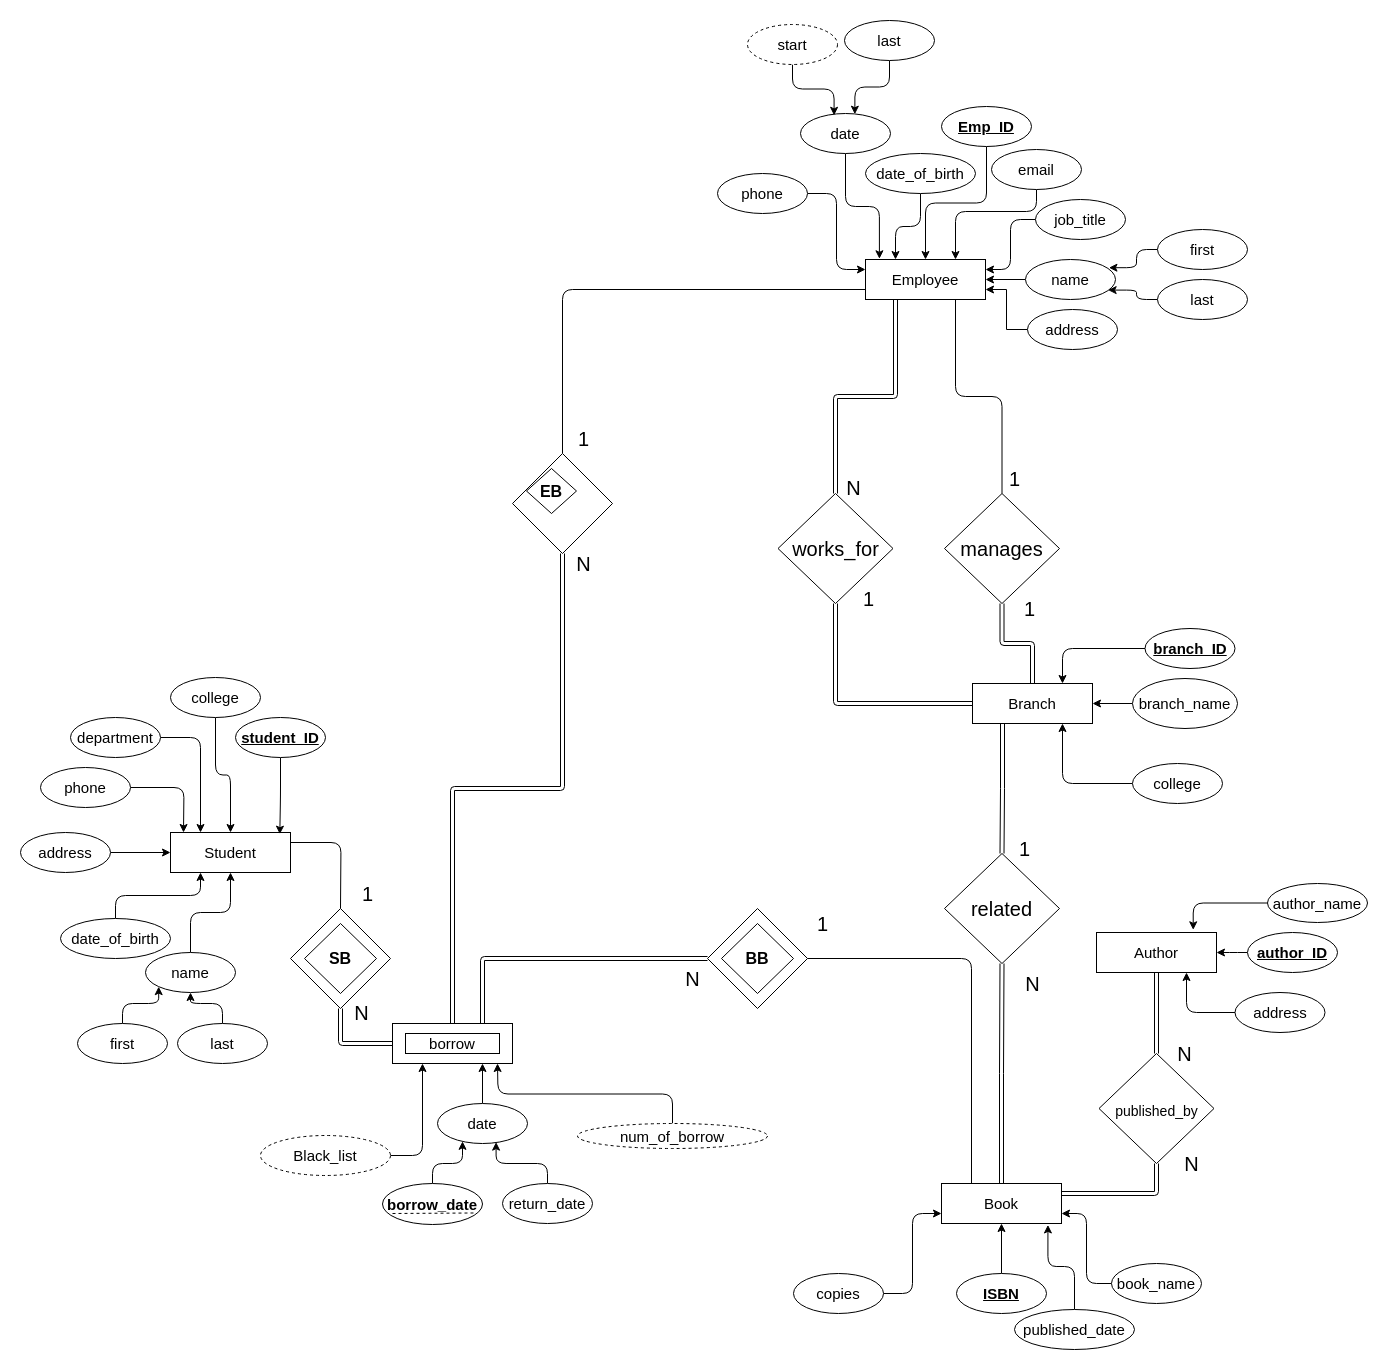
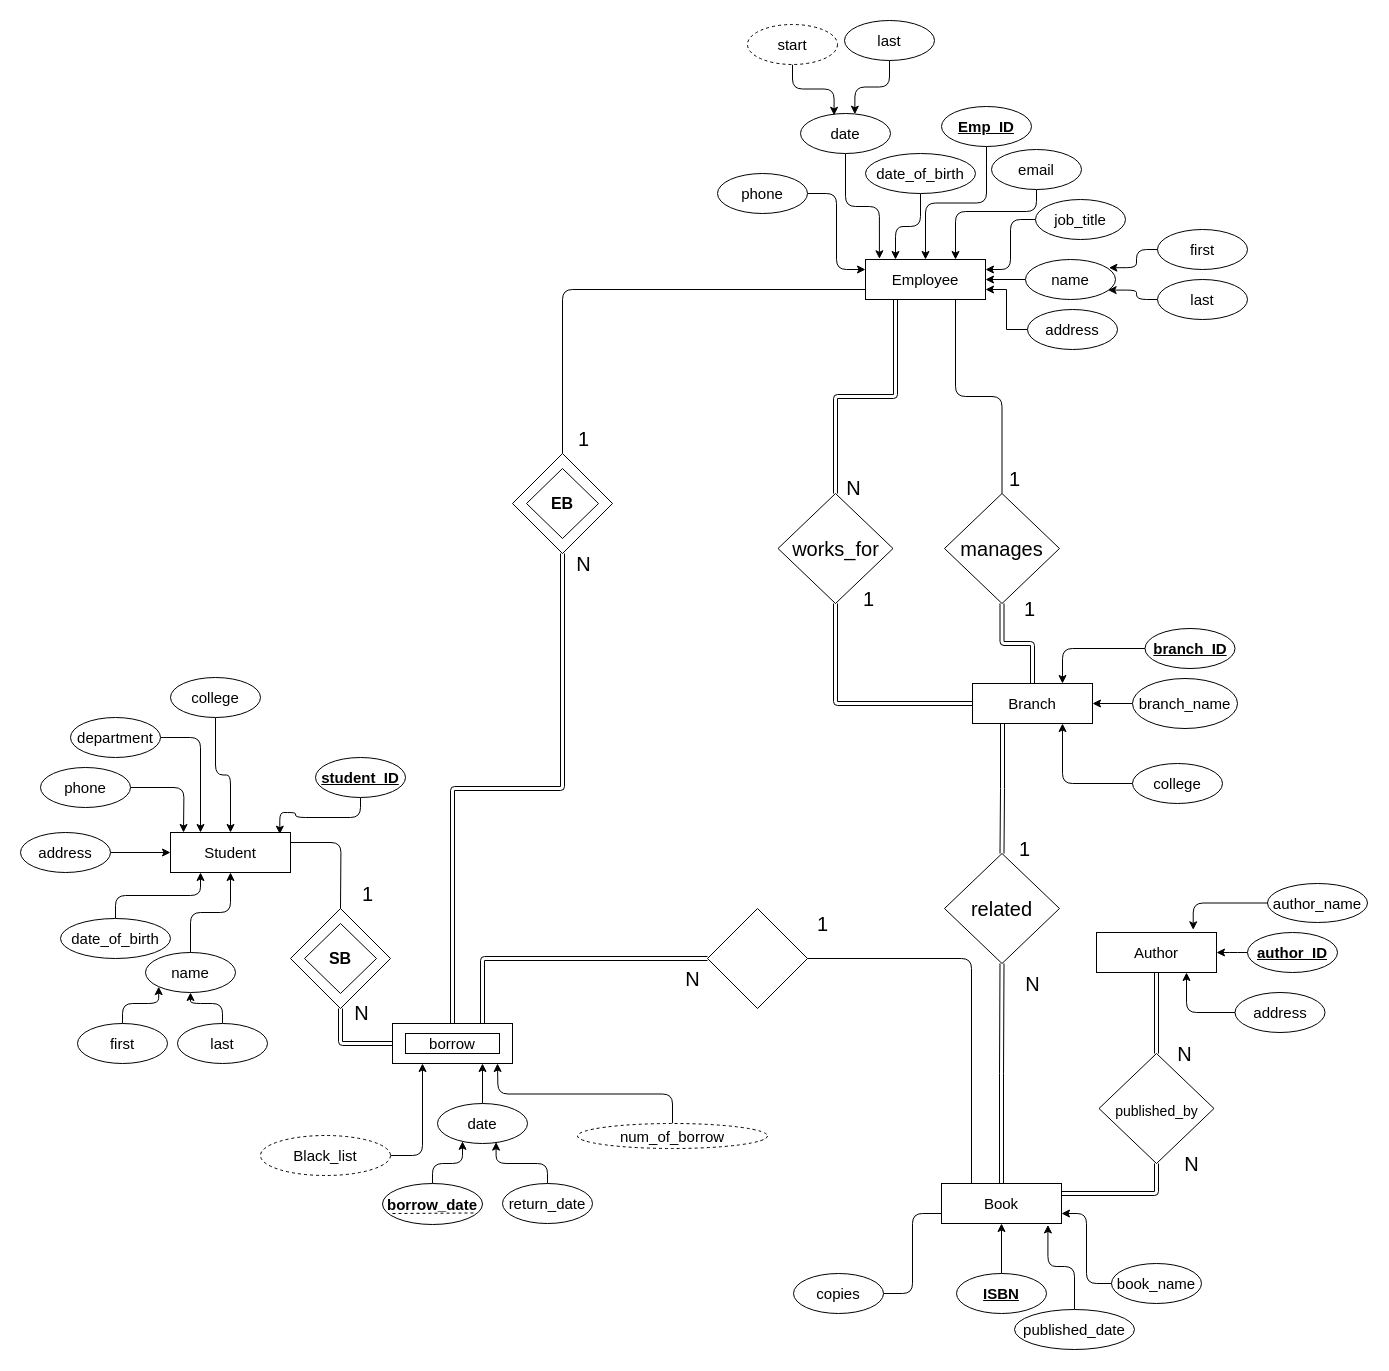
- <mxCell id="97" value="&lt;b&gt;&lt;font style=&quot;font-size: 16px&quot;&gt;EB&lt;/font&gt;&lt;/b&gt;" style="rhombus;whiteSpace=wrap;html=1;" parent="1" vertex="1"><mxGeometry x="526" y="468" width="50" height="45" as="geometry" /></mxCell>
+ <mxCell id="97" value="&lt;b&gt;&lt;font style=&quot;font-size: 16px&quot;&gt;EB&lt;/font&gt;&lt;/b&gt;" style="rhombus;whiteSpace=wrap;html=1;" parent="1" vertex="1"><mxGeometry x="526" y="468" width="72" height="70" as="geometry" /></mxCell>
- <mxCell id="56" value="&lt;font style=&quot;font-size: 15px&quot;&gt;&lt;u&gt;&lt;b&gt;student_ID&lt;/b&gt;&lt;/u&gt;&lt;/font&gt;" style="ellipse;whiteSpace=wrap;html=1;" parent="1" vertex="1"><mxGeometry x="235" y="717" width="90" height="40" as="geometry" /></mxCell>
+ <mxCell id="56" value="&lt;font style=&quot;font-size: 15px&quot;&gt;&lt;u&gt;&lt;b&gt;student_ID&lt;/b&gt;&lt;/u&gt;&lt;/font&gt;" style="ellipse;whiteSpace=wrap;html=1;" parent="1" vertex="1"><mxGeometry x="315" y="757" width="90" height="40" as="geometry" /></mxCell>
- <mxCell id="100" value="&lt;b&gt;&lt;font style=&quot;font-size: 16px&quot;&gt;BB&lt;/font&gt;&lt;/b&gt;" style="rhombus;whiteSpace=wrap;html=1;" parent="1" vertex="1"><mxGeometry x="721" y="923" width="72" height="70" as="geometry" /></mxCell>
- <mxCell id="20" style="edgeStyle=orthogonalEdgeStyle;rounded=1;orthogonalLoop=1;jettySize=auto;html=1;entryX=0;entryY=0.75;entryDx=0;entryDy=0;fontSize=20;endArrow=classic;endFill=1;strokeColor=default;" parent="1" source="21" target="4" edge="1"><mxGeometry relative="1" as="geometry" /></mxCell>
+ <mxCell id="20" style="edgeStyle=orthogonalEdgeStyle;rounded=1;orthogonalLoop=1;jettySize=auto;html=1;entryX=0;entryY=0.75;entryDx=0;entryDy=0;fontSize=20;endArrow=none;endFill=1;strokeColor=default;" parent="1" source="21" target="4" edge="1"><mxGeometry relative="1" as="geometry" /></mxCell>
